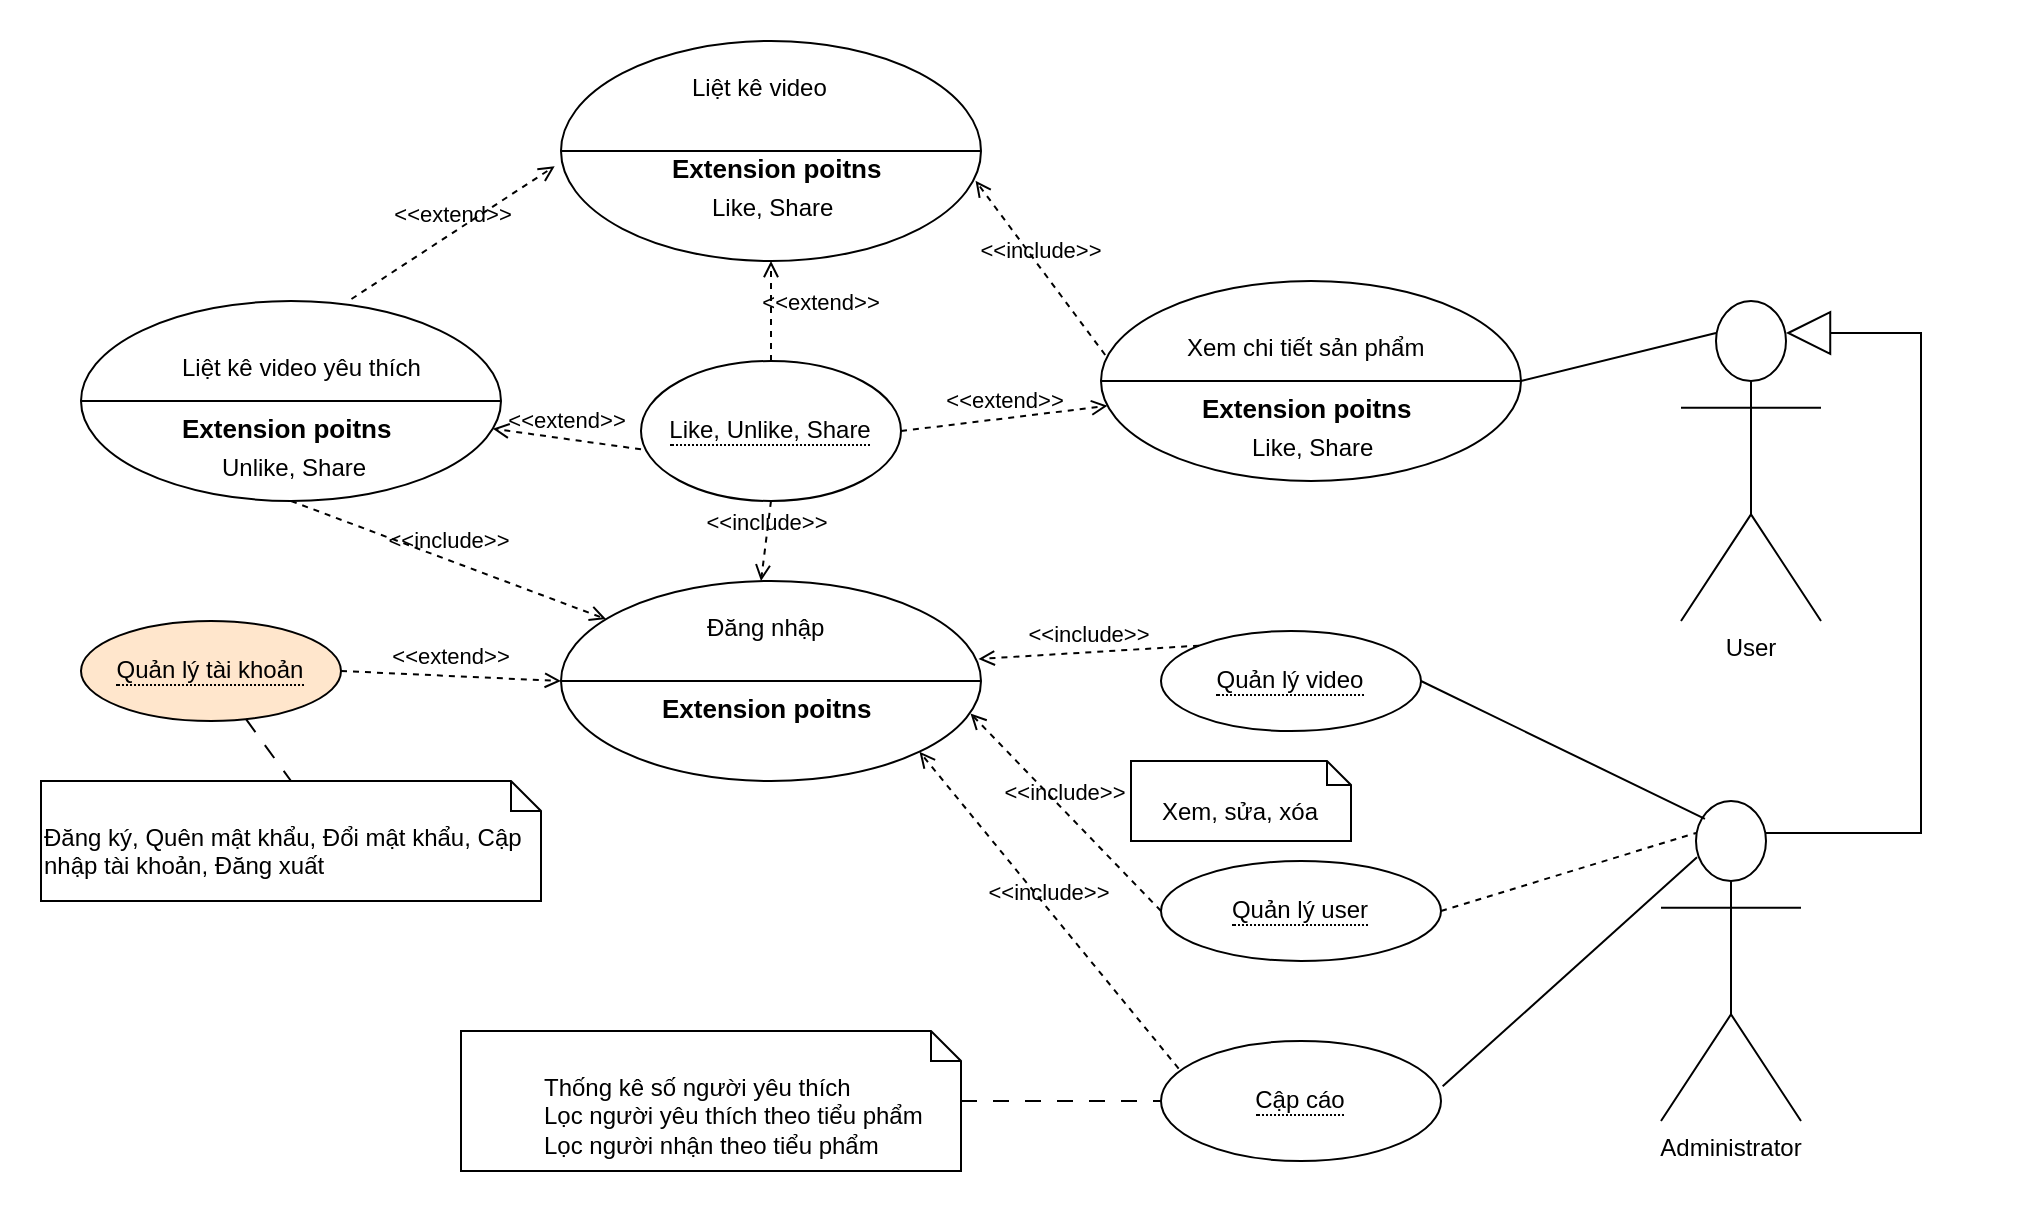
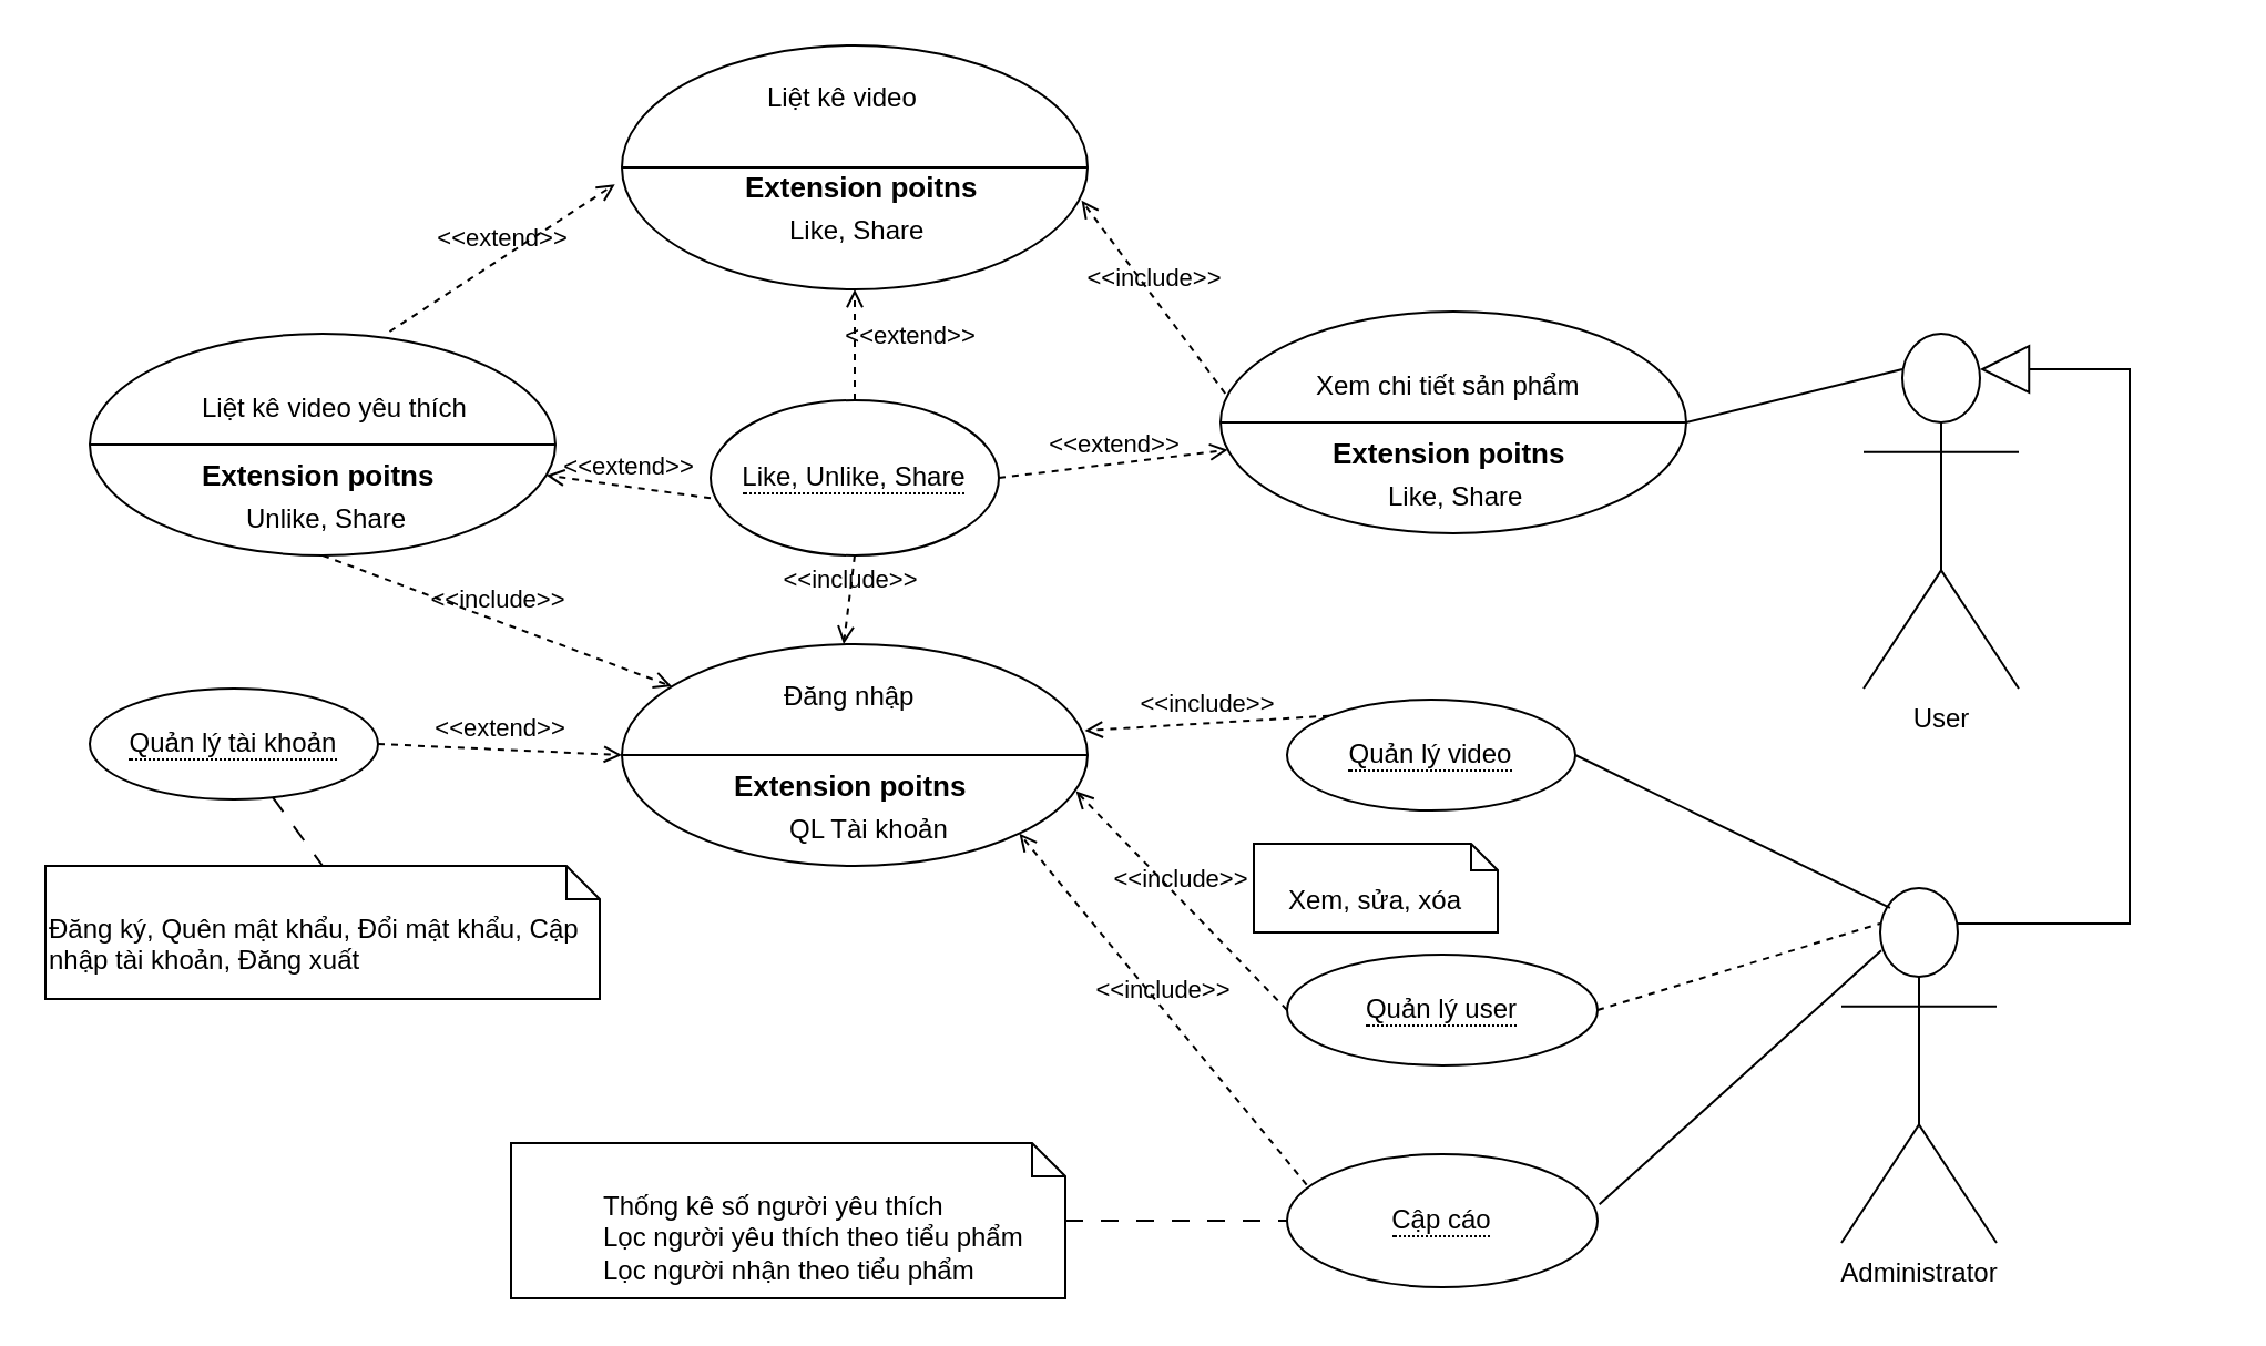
- <mxCell id="23" value="&lt;span style=&quot;border-bottom: 1px dotted&quot;&gt;Quản lý tài khoản&lt;/span&gt;" style="ellipse;whiteSpace=wrap;html=1;align=center;fillColor=#ffe6cc;" parent="1" vertex="1"><mxGeometry x="40" y="310" width="130" height="50" as="geometry" /></mxCell>
+ <mxCell id="23" value="&lt;span style=&quot;border-bottom: 1px dotted&quot;&gt;Quản lý tài khoản&lt;/span&gt;" style="ellipse;whiteSpace=wrap;html=1;align=center;" parent="1" vertex="1"><mxGeometry x="40" y="310" width="130" height="50" as="geometry" /></mxCell>
+ <mxCell id="18" value="QL Tài khoản" style="text;strokeColor=none;fillColor=none;spacingLeft=4;spacingRight=4;overflow=hidden;rotatable=0;points=[[0,0.5],[1,0.5]];portConstraint=eastwest;fontSize=12;" parent="1" vertex="1"><mxGeometry x="350" y="360" width="90" height="20" as="geometry" /></mxCell>
